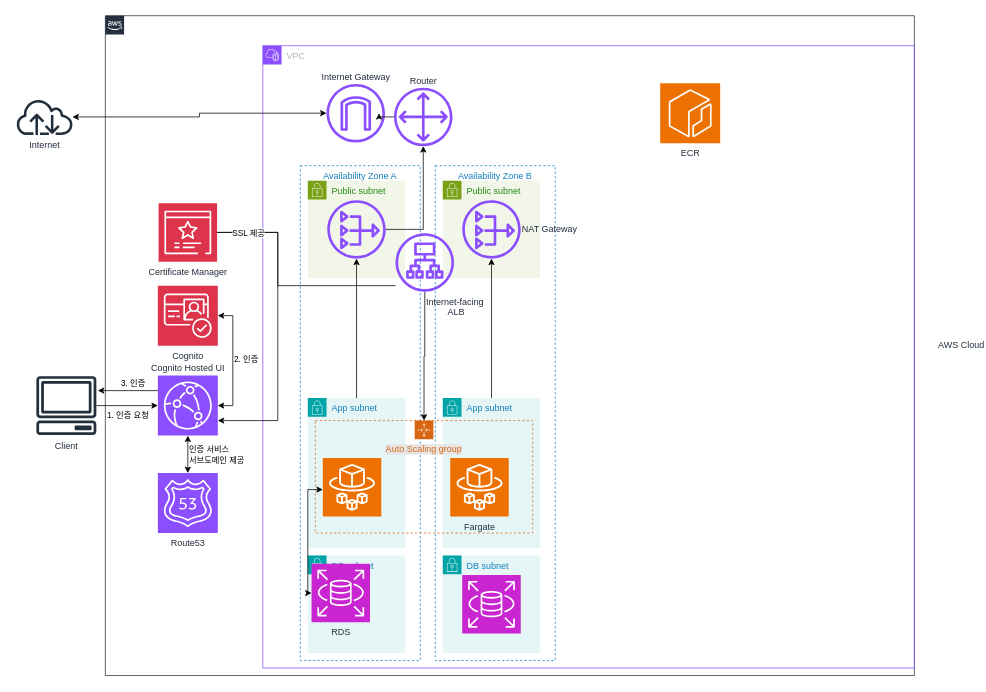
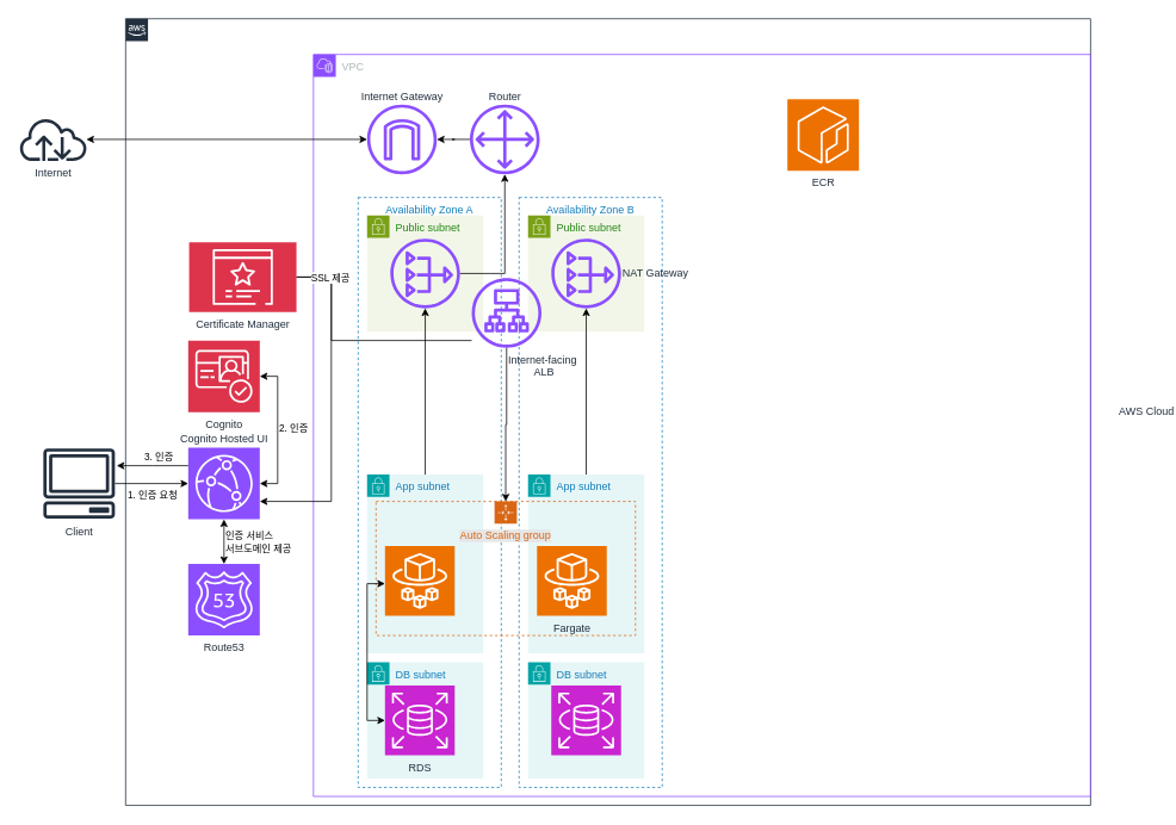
- <mxCell id="6" value="Internet Gateway" style="sketch=0;outlineConnect=0;fontColor=#232F3E;gradientColor=none;fillColor=#8C4FFF;strokeColor=none;dashed=0;verticalLabelPosition=top;verticalAlign=bottom;align=center;html=1;fontSize=12;fontStyle=0;aspect=fixed;pointerEvents=1;shape=mxgraph.aws4.internet_gateway;labelPosition=center;" parent="3" vertex="1"><mxGeometry x="85" y="51" width="78" height="78" as="geometry" /></mxCell>
+ <mxCell id="6" value="Internet Gateway" style="sketch=0;outlineConnect=0;fontColor=#232F3E;gradientColor=none;fillColor=#8C4FFF;strokeColor=none;dashed=0;verticalLabelPosition=top;verticalAlign=bottom;align=center;html=1;fontSize=12;fontStyle=0;aspect=fixed;pointerEvents=1;shape=mxgraph.aws4.internet_gateway;labelPosition=center;" parent="3" vertex="1"><mxGeometry x="60" y="56" width="78" height="78" as="geometry" /></mxCell>
- <mxCell id="37" value="Certificate Manager" style="sketch=0;points=[[0,0,0],[0.25,0,0],[0.5,0,0],[0.75,0,0],[1,0,0],[0,1,0],[0.25,1,0],[0.5,1,0],[0.75,1,0],[1,1,0],[0,0.25,0],[0,0.5,0],[0,0.75,0],[1,0.25,0],[1,0.5,0],[1,0.75,0]];outlineConnect=0;fontColor=#232F3E;fillColor=#DD344C;strokeColor=#ffffff;dashed=0;verticalLabelPosition=bottom;verticalAlign=top;align=center;html=1;fontSize=12;fontStyle=0;aspect=fixed;shape=mxgraph.aws4.resourceIcon;resIcon=mxgraph.aws4.certificate_manager_3;" vertex="1" parent="2"><mxGeometry x="71" y="250" width="78" height="78" as="geometry" /></mxCell>
+ <mxCell id="37" value="Certificate Manager" style="sketch=0;points=[[0,0,0],[0.25,0,0],[0.5,0,0],[0.75,0,0],[1,0,0],[0,1,0],[0.25,1,0],[0.5,1,0],[0.75,1,0],[1,1,0],[0,0.25,0],[0,0.5,0],[0,0.75,0],[1,0.25,0],[1,0.5,0],[1,0.75,0]];outlineConnect=0;fontColor=#232F3E;fillColor=#DD344C;strokeColor=#ffffff;dashed=0;verticalLabelPosition=bottom;verticalAlign=top;align=center;html=1;fontSize=12;fontStyle=0;aspect=fixed;shape=mxgraph.aws4.resourceIcon;resIcon=mxgraph.aws4.certificate_manager_3;" vertex="1" parent="2"><mxGeometry x="71" y="250" width="120" height="78" as="geometry" /></mxCell>
- <mxCell id="24" value="RDS" style="sketch=0;points=[[0,0,0,0,0],[0,0.25,0,0,0],[0,0.5,0,0,0],[0,0.75,0,0,0],[0,1,0,0,0],[0.25,0,0,0,0],[0.25,1,0,0,0],[0.5,0,0,0,0],[0.5,1,0,0,0],[0.75,0,0,0,0],[0.75,1,0,0,0],[1,0,0,0,0],[1,0.25,0,0,0],[1,0.5,0,0,0],[1,0.75,0,0,0],[1,1,0,0,0]];outlineConnect=0;fontColor=#232F3E;fillColor=#C925D1;strokeColor=#ffffff;dashed=0;verticalLabelPosition=bottom;verticalAlign=top;align=center;html=1;fontSize=12;fontStyle=0;aspect=fixed;shape=mxgraph.aws4.resourceIcon;resIcon=mxgraph.aws4.rds;" parent="3" vertex="1"><mxGeometry x="65" y="691" width="78" height="78" as="geometry" /></mxCell>
+ <mxCell id="24" value="RDS" style="sketch=0;points=[[0,0,0,0,0],[0,0.25,0,0,0],[0,0.5,0,0,0],[0,0.75,0,0,0],[0,1,0,0,0],[0.25,0,0,0,0],[0.25,1,0,0,0],[0.5,0,0,0,0],[0.5,1,0,0,0],[0.75,0,0,0,0],[0.75,1,0,0,0],[1,0,0,0,0],[1,0.25,0,0,0],[1,0.5,0,0,0],[1,0.75,0,0,0],[1,1,0,0,0]];outlineConnect=0;fontColor=#232F3E;fillColor=#C925D1;strokeColor=#ffffff;dashed=0;verticalLabelPosition=bottom;verticalAlign=top;align=center;html=1;fontSize=12;fontStyle=0;aspect=fixed;shape=mxgraph.aws4.resourceIcon;resIcon=mxgraph.aws4.rds;" parent="3" vertex="1"><mxGeometry x="80" y="706" width="78" height="78" as="geometry" /></mxCell>
